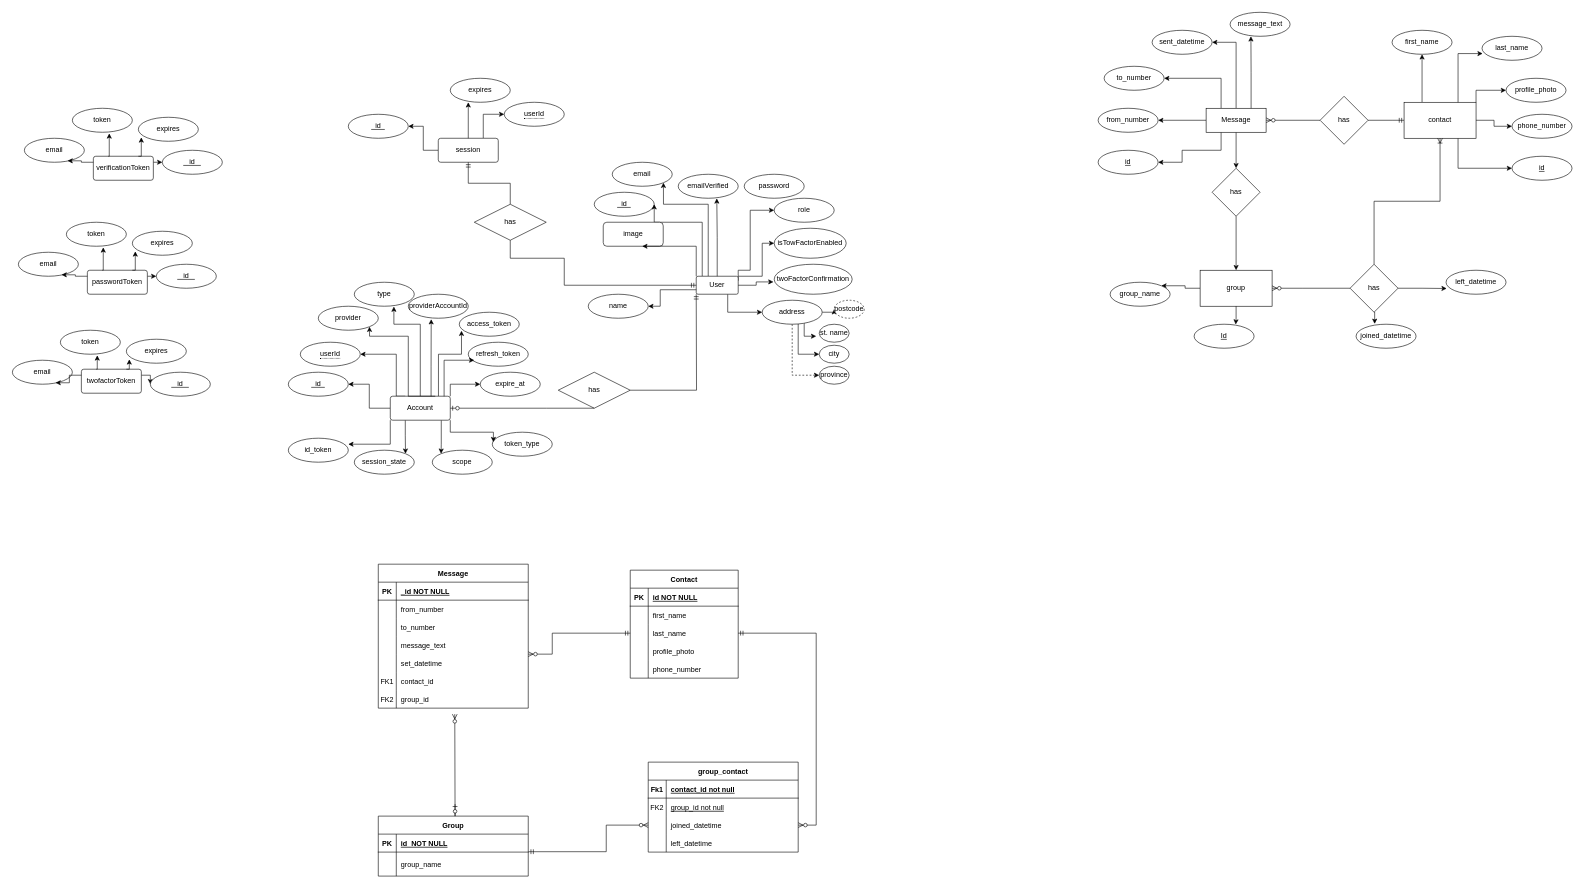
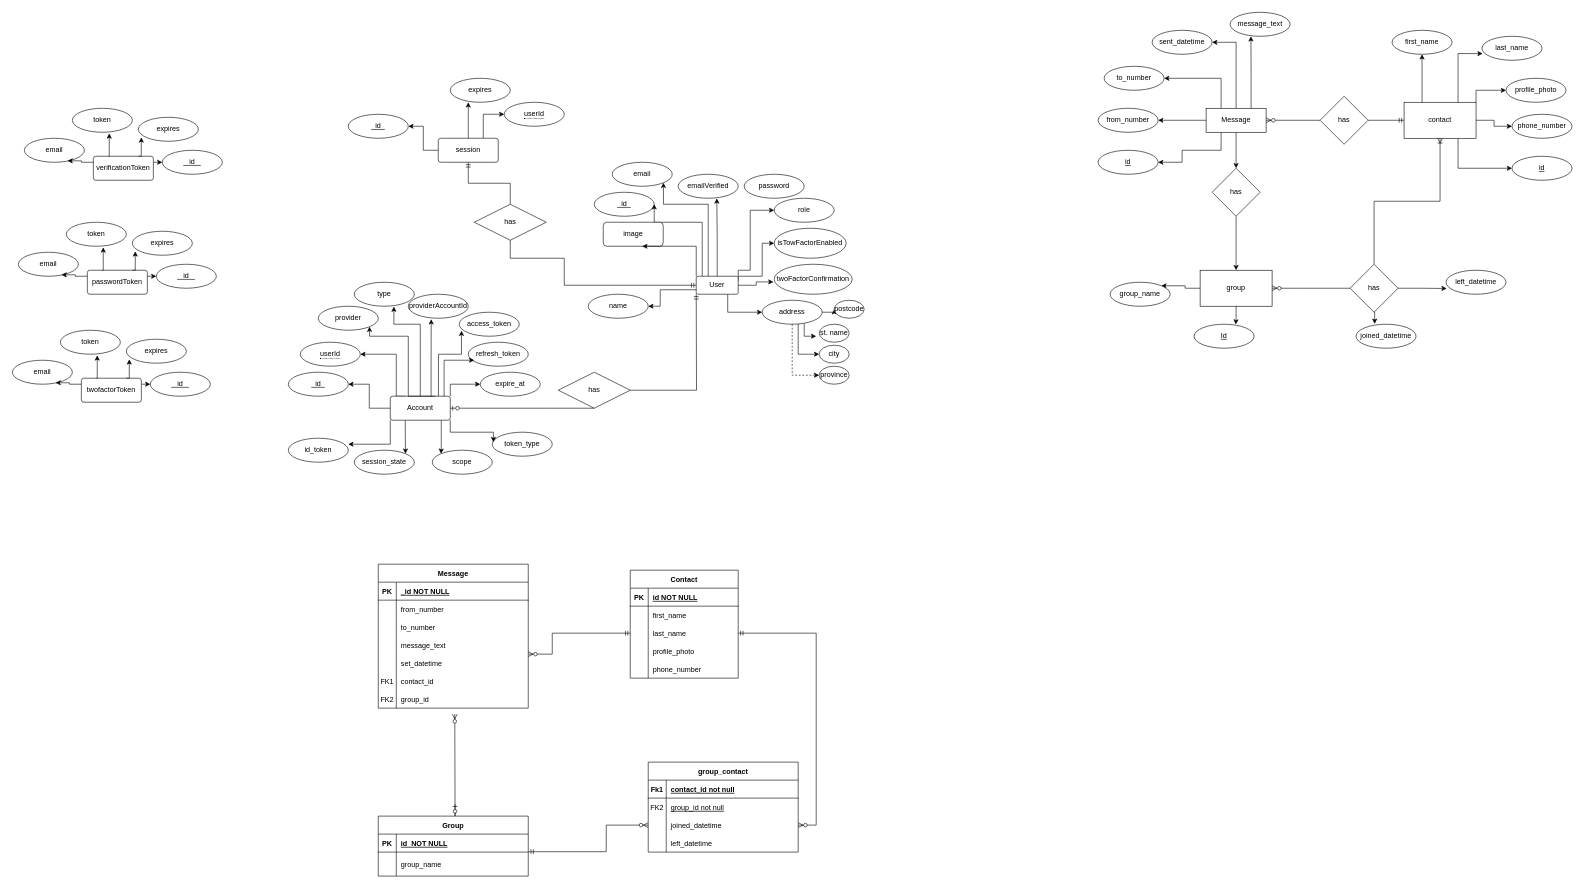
- <mxCell id="196" value="postcode" style="ellipse;whiteSpace=wrap;html=1;align=center;dashed=1;" vertex="1" parent="1"><mxGeometry x="1390" y="500" width="50" height="30" as="geometry" /></mxCell>
+ <mxCell id="196" value="postcode" style="ellipse;whiteSpace=wrap;html=1;align=center;" vertex="1" parent="1"><mxGeometry x="1390" y="500" width="50" height="30" as="geometry" /></mxCell>
- <mxCell id="123" value="twofactorToken" style="rounded=1;arcSize=10;whiteSpace=wrap;html=1;align=center;" vertex="1" parent="1"><mxGeometry x="135" y="615" width="100" height="40" as="geometry" /></mxCell>
+ <mxCell id="123" value="twofactorToken" style="rounded=1;arcSize=10;whiteSpace=wrap;html=1;align=center;" vertex="1" parent="1"><mxGeometry x="135" y="630" width="100" height="40" as="geometry" /></mxCell>
